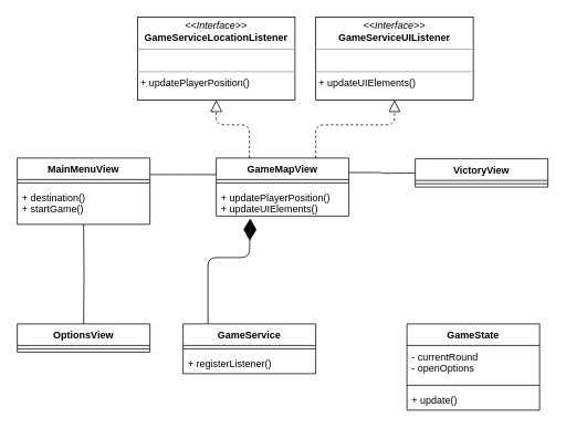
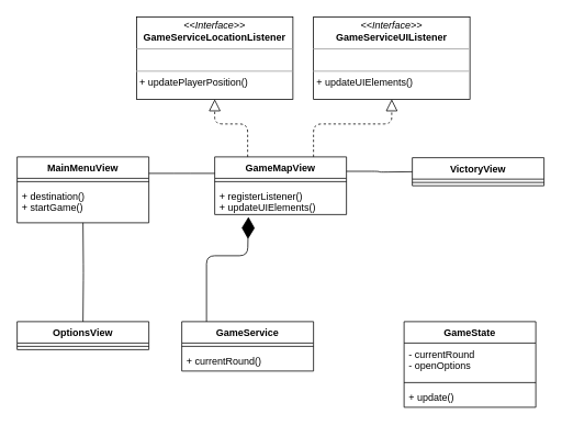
- <mxCell id="10" value="+ updatePlayerPosition()&#10;+ updateUIElements()&#10;" style="text;strokeColor=none;fillColor=none;align=left;verticalAlign=top;spacingLeft=4;spacingRight=4;overflow=hidden;rotatable=0;points=[[0,0.5],[1,0.5]];portConstraint=eastwest;" vertex="1" parent="8"><mxGeometry y="34" width="160" height="36" as="geometry" /></mxCell>
+ <mxCell id="10" value="+ registerListener()&#10;+ updateUIElements()&#10;" style="text;strokeColor=none;fillColor=none;align=left;verticalAlign=top;spacingLeft=4;spacingRight=4;overflow=hidden;rotatable=0;points=[[0,0.5],[1,0.5]];portConstraint=eastwest;" vertex="1" parent="8"><mxGeometry y="34" width="160" height="36" as="geometry" /></mxCell>
- <mxCell id="26" value="+ registerListener()" style="text;strokeColor=none;fillColor=none;align=left;verticalAlign=top;spacingLeft=4;spacingRight=4;overflow=hidden;rotatable=0;points=[[0,0.5],[1,0.5]];portConstraint=eastwest;" vertex="1" parent="24"><mxGeometry y="34" width="160" height="26" as="geometry" /></mxCell>
+ <mxCell id="26" value="+ currentRound()" style="text;strokeColor=none;fillColor=none;align=left;verticalAlign=top;spacingLeft=4;spacingRight=4;overflow=hidden;rotatable=0;points=[[0,0.5],[1,0.5]];portConstraint=eastwest;" vertex="1" parent="24"><mxGeometry y="34" width="160" height="26" as="geometry" /></mxCell>
